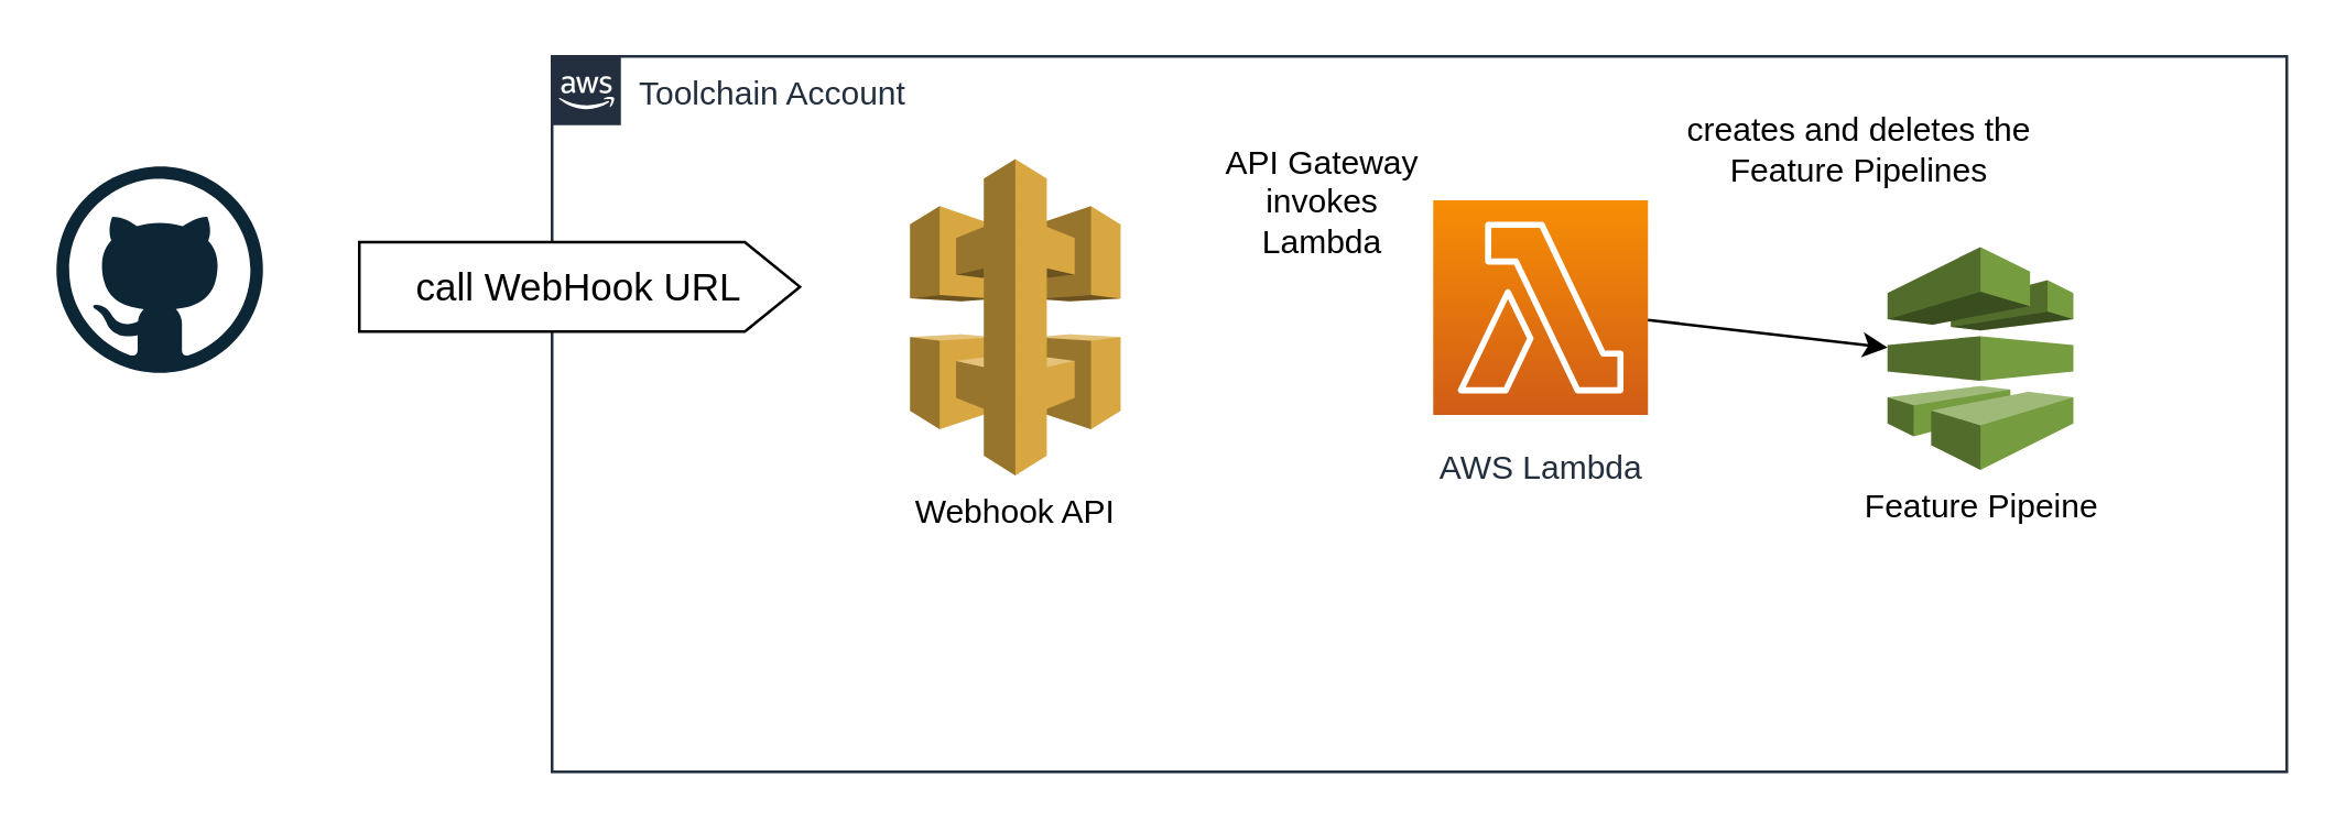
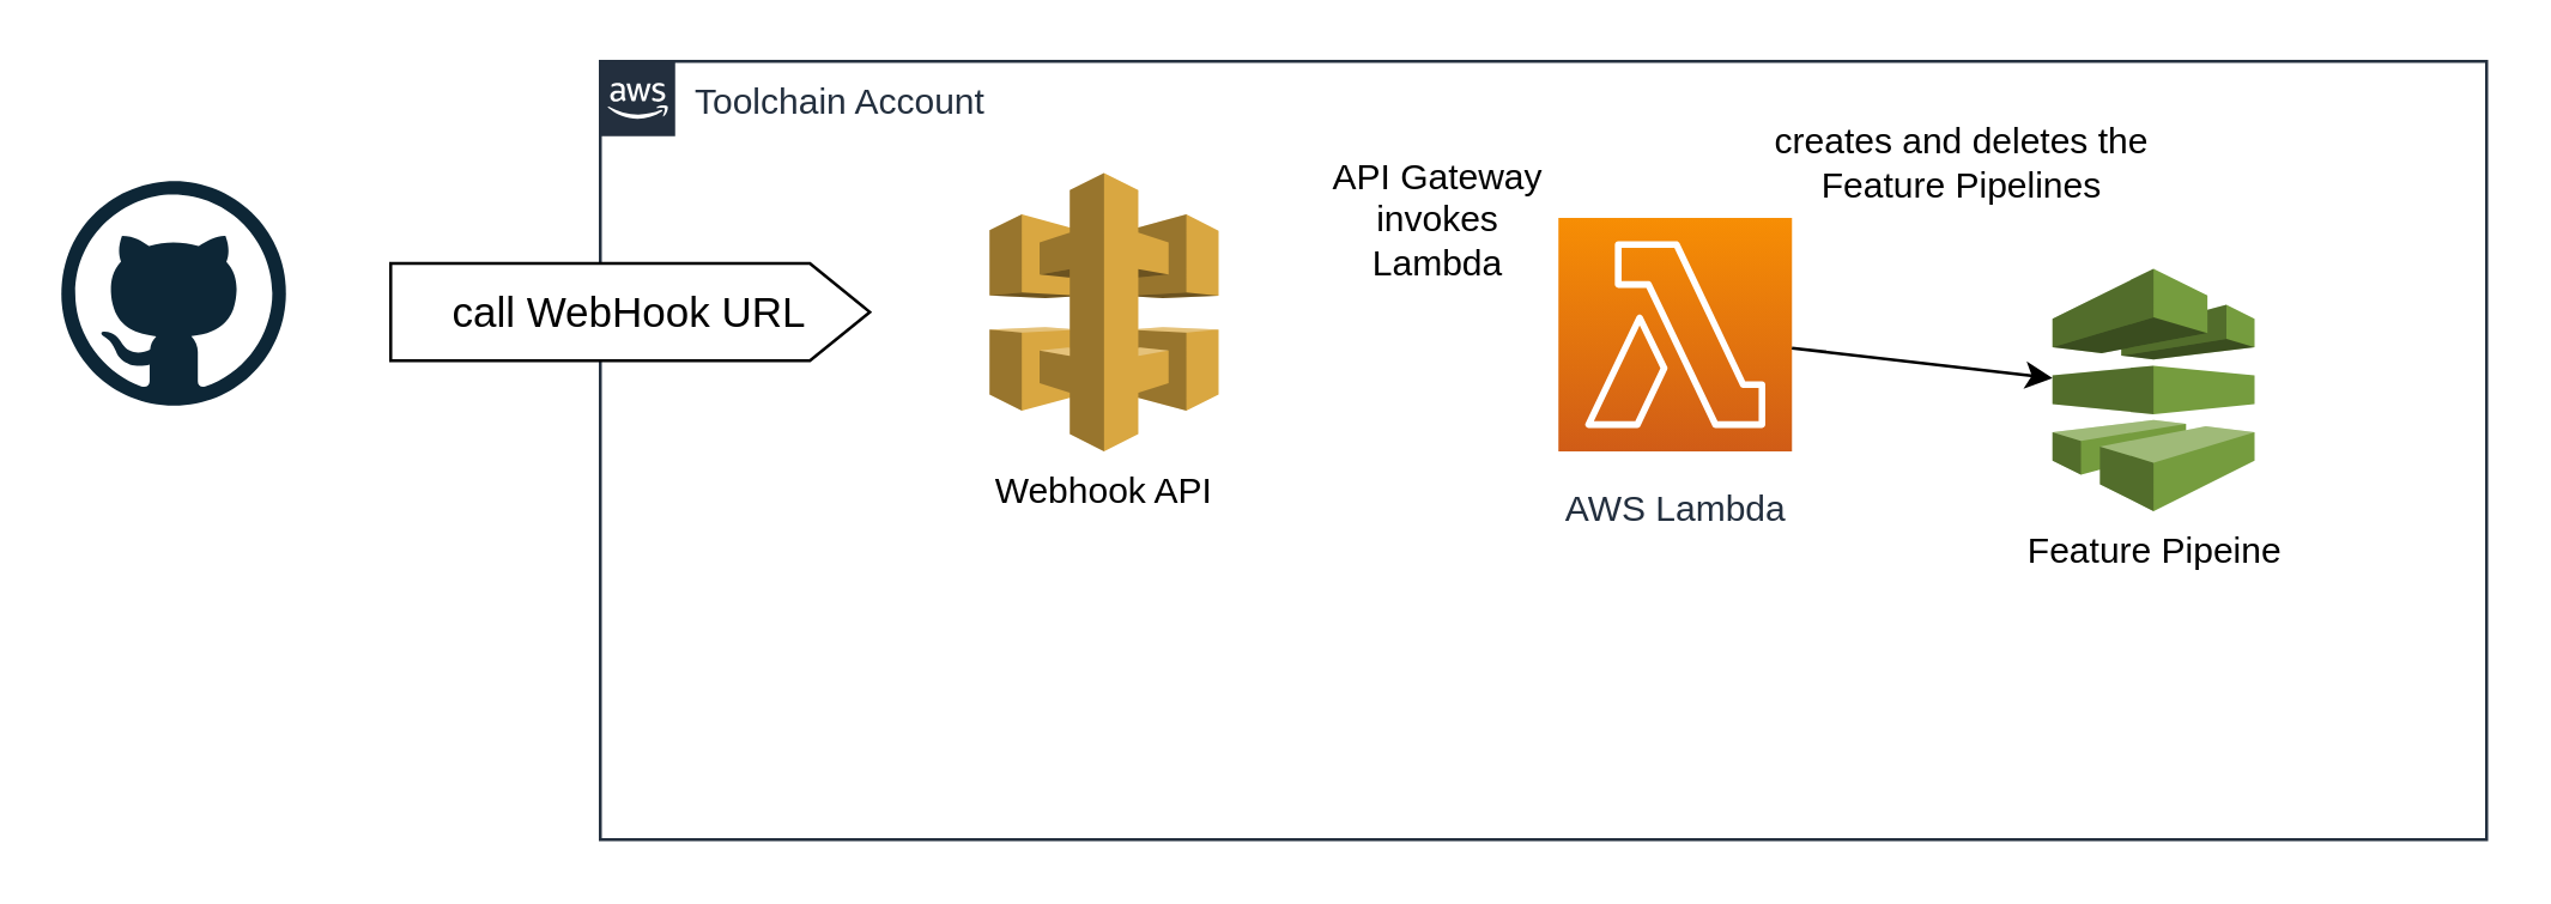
- <mxCell id="10" value="creates and deletes the Feature Pipelines" style="text;html=1;strokeColor=none;fillColor=none;align=center;verticalAlign=middle;whiteSpace=wrap;rounded=0;" vertex="1" parent="3"><mxGeometry x="410" y="19.25" width="130" height="30" as="geometry" /></mxCell>
+ <mxCell id="10" value="creates and deletes the Feature Pipelines" style="text;html=1;strokeColor=none;fillColor=none;align=center;verticalAlign=middle;whiteSpace=wrap;rounded=0;" vertex="1" parent="3"><mxGeometry x="390" y="19.25" width="130" height="30" as="geometry" /></mxCell>
- <mxCell id="4" value="Webhook API" style="outlineConnect=0;dashed=0;verticalLabelPosition=bottom;verticalAlign=top;align=center;html=1;shape=mxgraph.aws3.api_gateway;fillColor=#D9A741;gradientColor=none;" vertex="1" parent="3"><mxGeometry x="130" y="37.25" width="76.5" height="115" as="geometry" /></mxCell>
+ <mxCell id="4" value="Webhook API" style="outlineConnect=0;dashed=0;verticalLabelPosition=bottom;verticalAlign=top;align=center;html=1;shape=mxgraph.aws3.api_gateway;fillColor=#D9A741;gradientColor=none;" vertex="1" parent="3"><mxGeometry x="130" y="37.25" width="76.5" height="93" as="geometry" /></mxCell>
